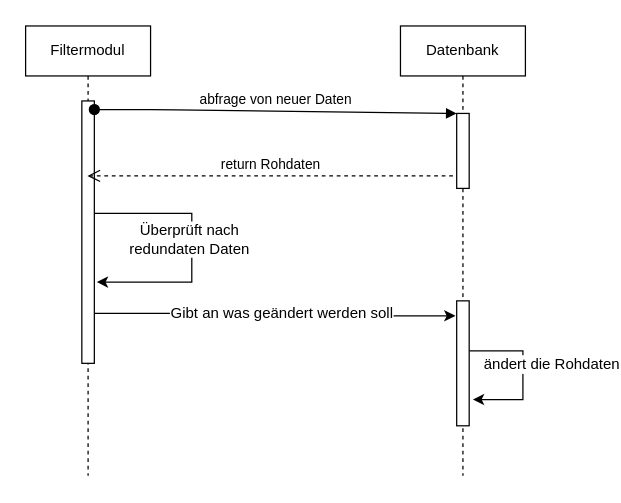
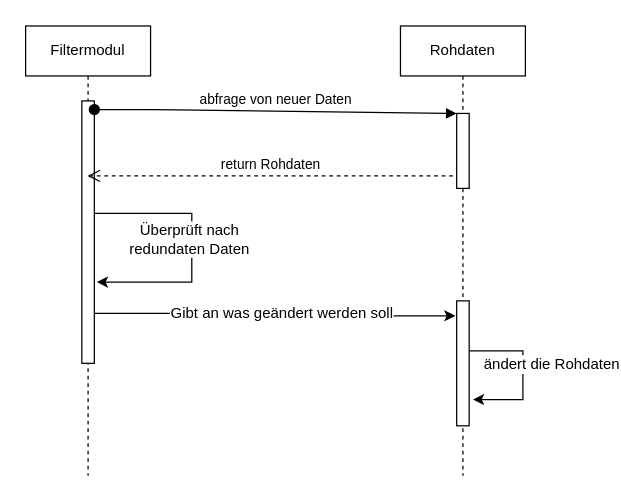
- <mxCell id="6" value="Datenbank" style="shape=umlLifeline;perimeter=lifelinePerimeter;whiteSpace=wrap;html=1;container=1;collapsible=0;recursiveResize=0;outlineConnect=0;" vertex="1" parent="1"><mxGeometry x="320" y="20" width="100" height="360" as="geometry" /></mxCell>
+ <mxCell id="6" value="Rohdaten" style="shape=umlLifeline;perimeter=lifelinePerimeter;whiteSpace=wrap;html=1;container=1;collapsible=0;recursiveResize=0;outlineConnect=0;" vertex="1" parent="1"><mxGeometry x="320" y="20" width="100" height="360" as="geometry" /></mxCell>
